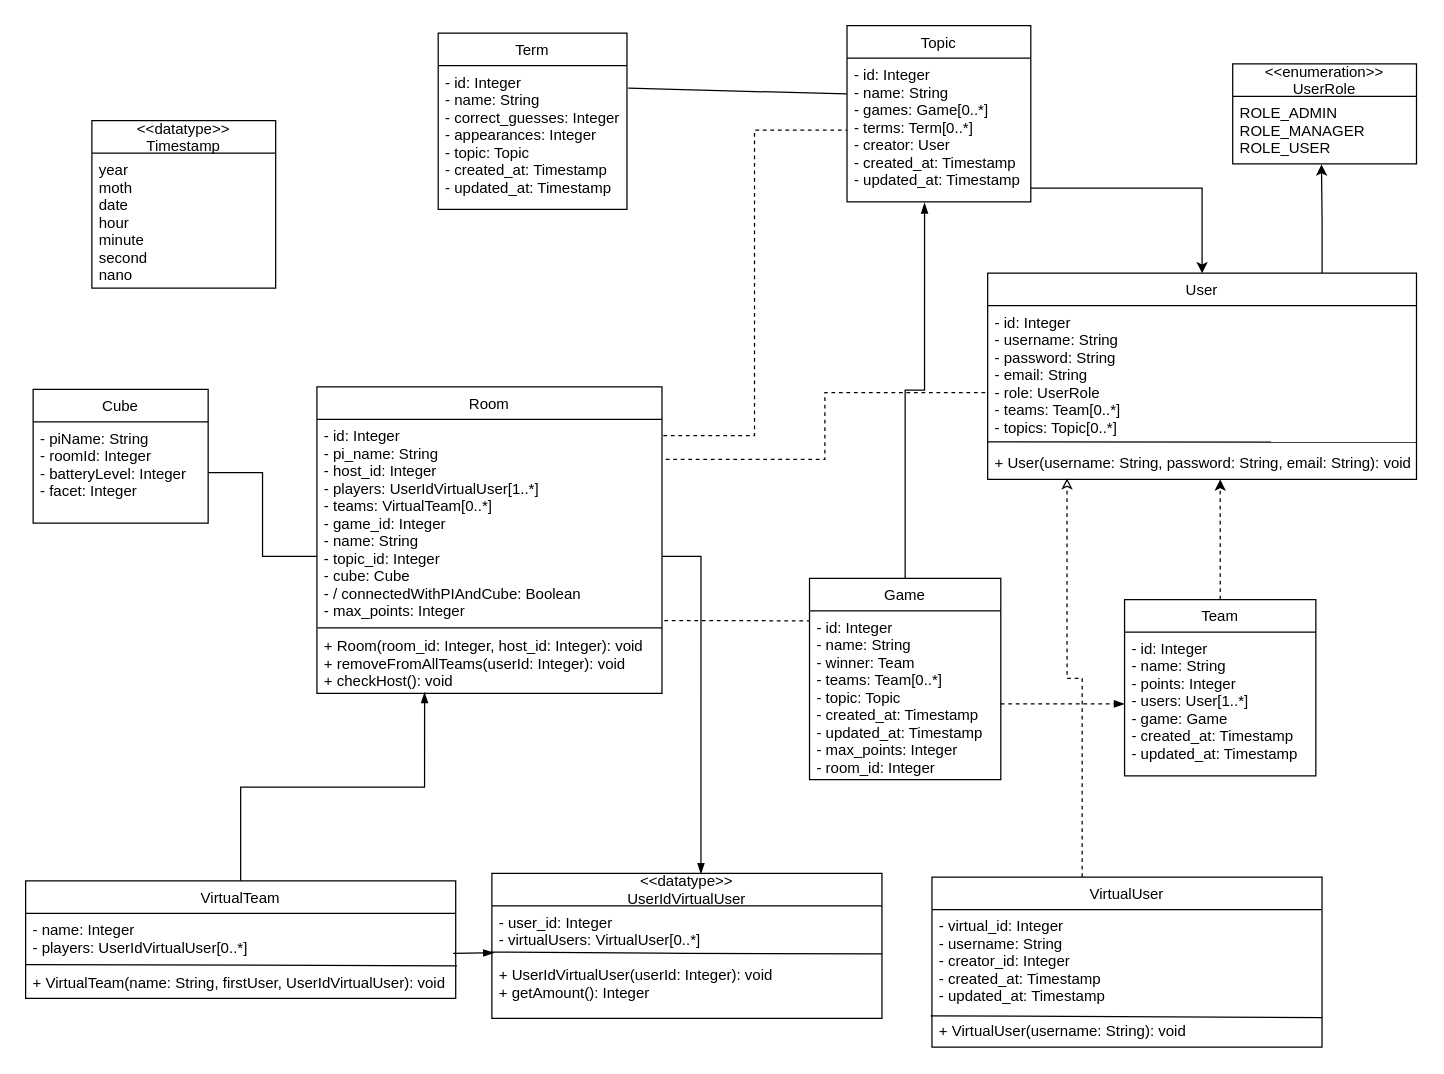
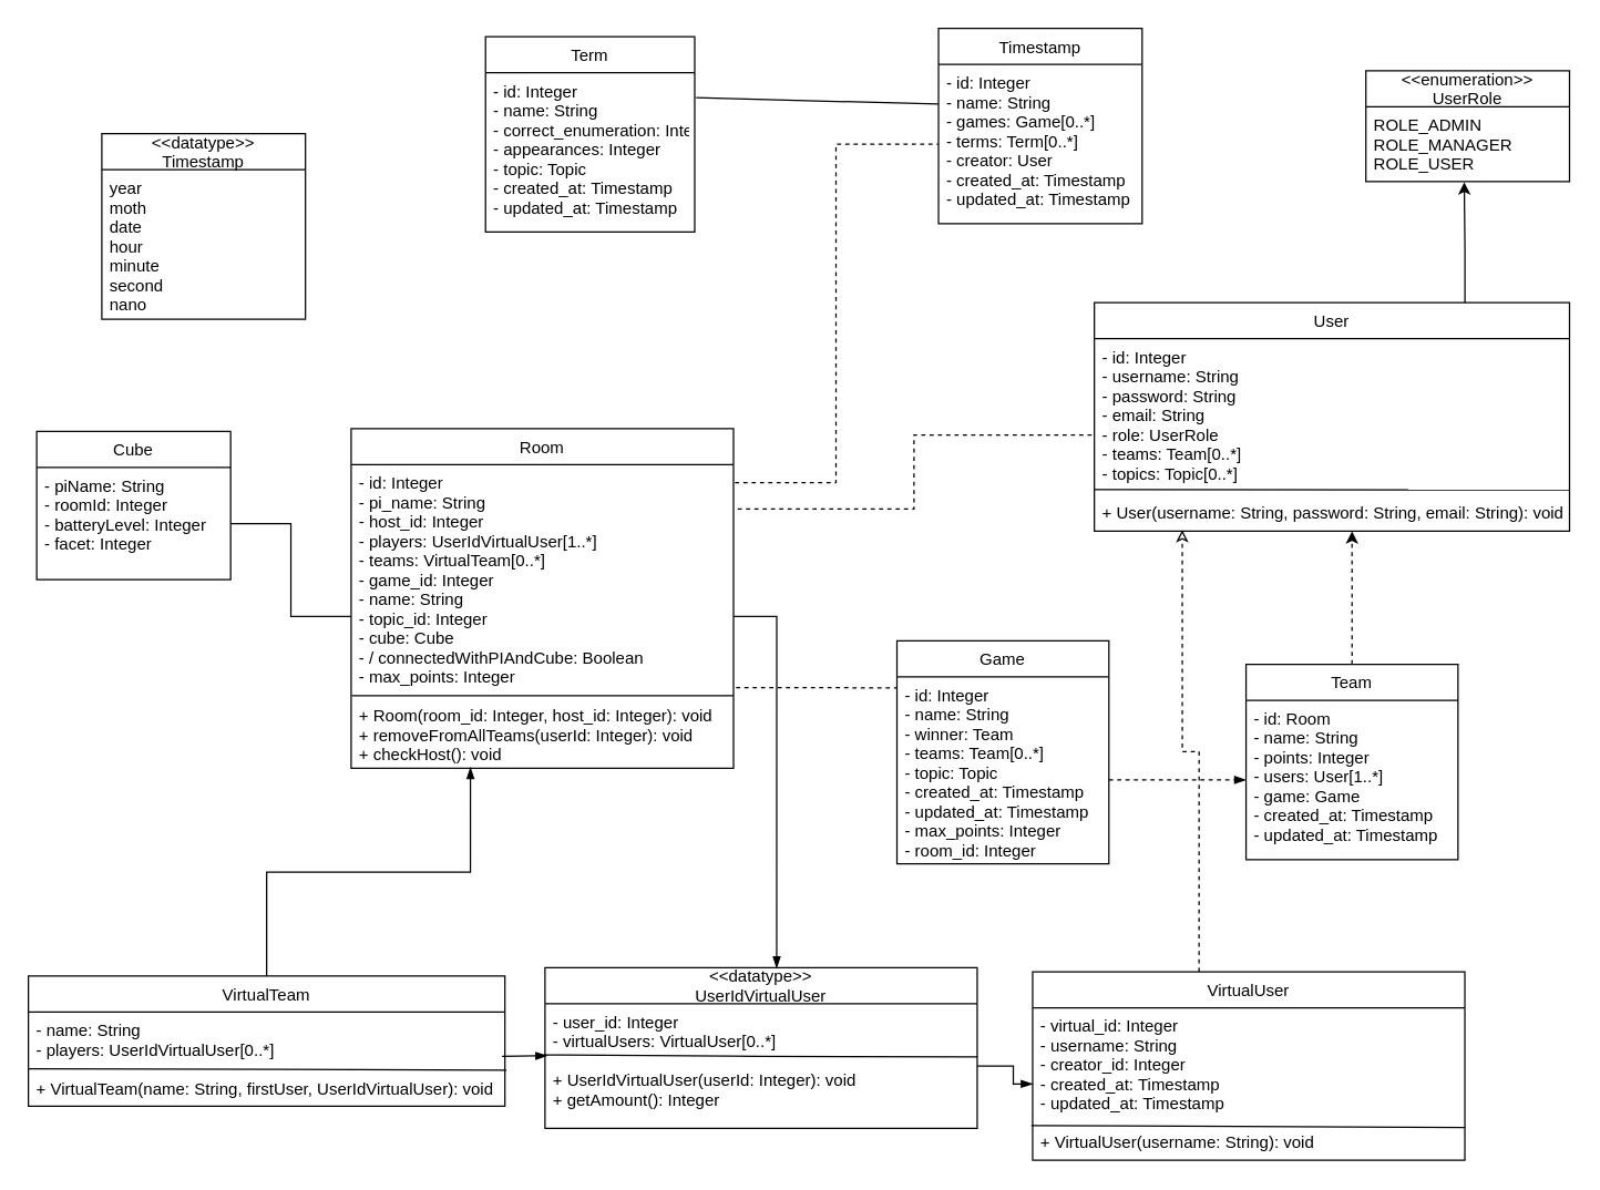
- <mxCell id="10" value="Topic" style="swimlane;fontStyle=0;childLayout=stackLayout;horizontal=1;startSize=26;fillColor=none;horizontalStack=0;resizeParent=1;resizeParentMax=0;resizeLast=0;collapsible=1;marginBottom=0;" parent="1" vertex="1"><mxGeometry x="677" y="20" width="147" height="141" as="geometry" /></mxCell>
+ <mxCell id="10" value="Timestamp" style="swimlane;fontStyle=0;childLayout=stackLayout;horizontal=1;startSize=26;fillColor=none;horizontalStack=0;resizeParent=1;resizeParentMax=0;resizeLast=0;collapsible=1;marginBottom=0;" parent="1" vertex="1"><mxGeometry x="677" y="20" width="147" height="141" as="geometry" /></mxCell>
- <mxCell id="15" value="- id: Integer&#10;- name: String&#10;- correct_guesses: Integer&#10;- appearances: Integer&#10;- topic: Topic&#10;- created_at: Timestamp&#10;- updated_at: Timestamp" style="text;strokeColor=none;fillColor=none;align=left;verticalAlign=top;spacingLeft=4;spacingRight=4;overflow=hidden;rotatable=0;points=[[0,0.5],[1,0.5]];portConstraint=eastwest;" parent="14" vertex="1"><mxGeometry y="26" width="151" height="115" as="geometry" /></mxCell>
+ <mxCell id="15" value="- id: Integer&#10;- name: String&#10;- correct_enumeration: Integer&#10;- appearances: Integer&#10;- topic: Topic&#10;- created_at: Timestamp&#10;- updated_at: Timestamp" style="text;strokeColor=none;fillColor=none;align=left;verticalAlign=top;spacingLeft=4;spacingRight=4;overflow=hidden;rotatable=0;points=[[0,0.5],[1,0.5]];portConstraint=eastwest;" parent="14" vertex="1"><mxGeometry y="26" width="151" height="115" as="geometry" /></mxCell>
- <mxCell id="35" style="edgeStyle=orthogonalEdgeStyle;rounded=0;orthogonalLoop=1;jettySize=auto;html=1;" parent="1" source="11" target="4" edge="1"><mxGeometry relative="1" as="geometry"><Array as="points"><mxPoint x="961" y="150" /></Array></mxGeometry></mxCell>
- <mxCell id="16" style="edgeStyle=orthogonalEdgeStyle;rounded=0;orthogonalLoop=1;jettySize=auto;html=1;entryX=0.422;entryY=1.007;entryDx=0;entryDy=0;entryPerimeter=0;endArrow=blockThin;endFill=1;" parent="1" source="17" target="11" edge="1"><mxGeometry relative="1" as="geometry" /></mxCell>
- <mxCell id="3" value="- id: Integer&#10;- name: String&#10;- points: Integer&#10;- users: User[1..*]&#10;- game: Game&#10;- created_at: Timestamp&#10;- updated_at: Timestamp&#10;" style="text;strokeColor=none;fillColor=none;align=left;verticalAlign=top;spacingLeft=4;spacingRight=4;overflow=hidden;rotatable=0;points=[[0,0.5],[1,0.5]];portConstraint=eastwest;" parent="2" vertex="1"><mxGeometry y="26" width="153" height="115" as="geometry" /></mxCell>
+ <mxCell id="3" value="- id: Room&#10;- name: String&#10;- points: Integer&#10;- users: User[1..*]&#10;- game: Game&#10;- created_at: Timestamp&#10;- updated_at: Timestamp&#10;" style="text;strokeColor=none;fillColor=none;align=left;verticalAlign=top;spacingLeft=4;spacingRight=4;overflow=hidden;rotatable=0;points=[[0,0.5],[1,0.5]];portConstraint=eastwest;" parent="2" vertex="1"><mxGeometry y="26" width="153" height="115" as="geometry" /></mxCell>
- <mxCell id="26" value="- name: Integer&#10;- players: UserIdVirtualUser[0..*]&#10;&#10;+ VirtualTeam(name: String, firstUser, UserIdVirtualUser): void" style="text;strokeColor=none;fillColor=none;align=left;verticalAlign=top;spacingLeft=4;spacingRight=4;overflow=hidden;rotatable=0;points=[[0,0.5],[1,0.5]];portConstraint=eastwest;" parent="25" vertex="1"><mxGeometry y="26" width="344" height="68" as="geometry" /></mxCell>
+ <mxCell id="26" value="- name: String&#10;- players: UserIdVirtualUser[0..*]&#10;&#10;+ VirtualTeam(name: String, firstUser, UserIdVirtualUser): void" style="text;strokeColor=none;fillColor=none;align=left;verticalAlign=top;spacingLeft=4;spacingRight=4;overflow=hidden;rotatable=0;points=[[0,0.5],[1,0.5]];portConstraint=eastwest;" parent="25" vertex="1"><mxGeometry y="26" width="344" height="68" as="geometry" /></mxCell>
+ <mxCell id="40" style="edgeStyle=orthogonalEdgeStyle;rounded=0;orthogonalLoop=1;jettySize=auto;html=1;entryX=0;entryY=0.5;entryDx=0;entryDy=0;endArrow=blockThin;endFill=1;" parent="1" source="33" target="29" edge="1"><mxGeometry relative="1" as="geometry"><Array as="points"><mxPoint x="731" y="769" /><mxPoint x="731" y="782" /></Array></mxGeometry></mxCell>
